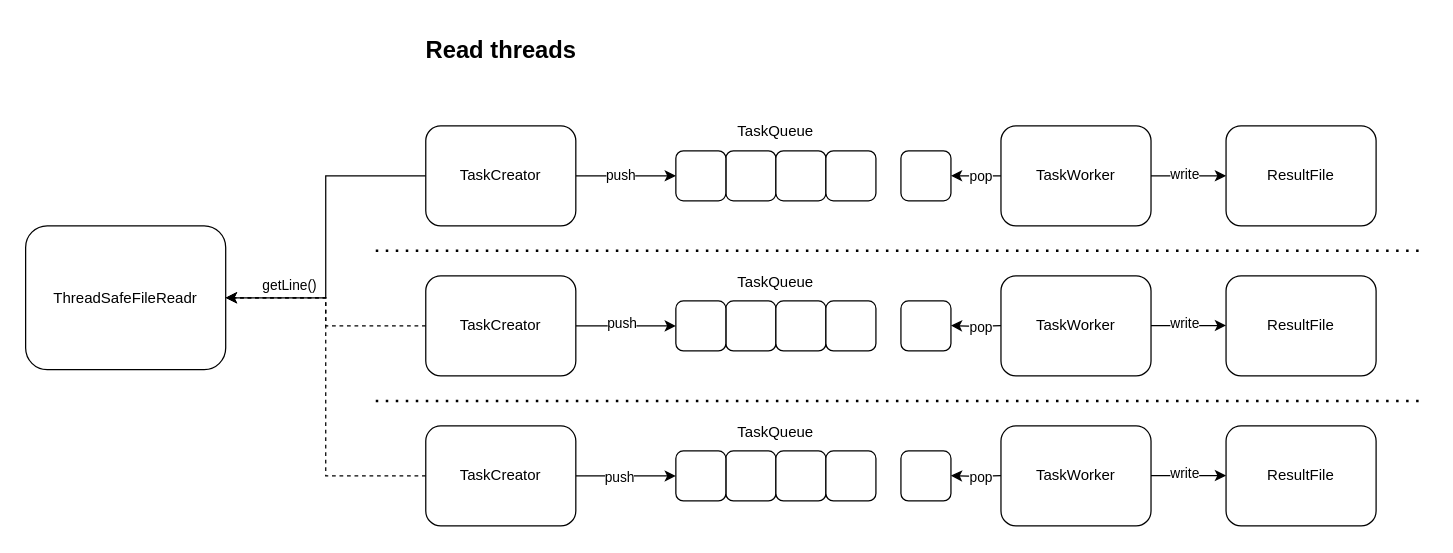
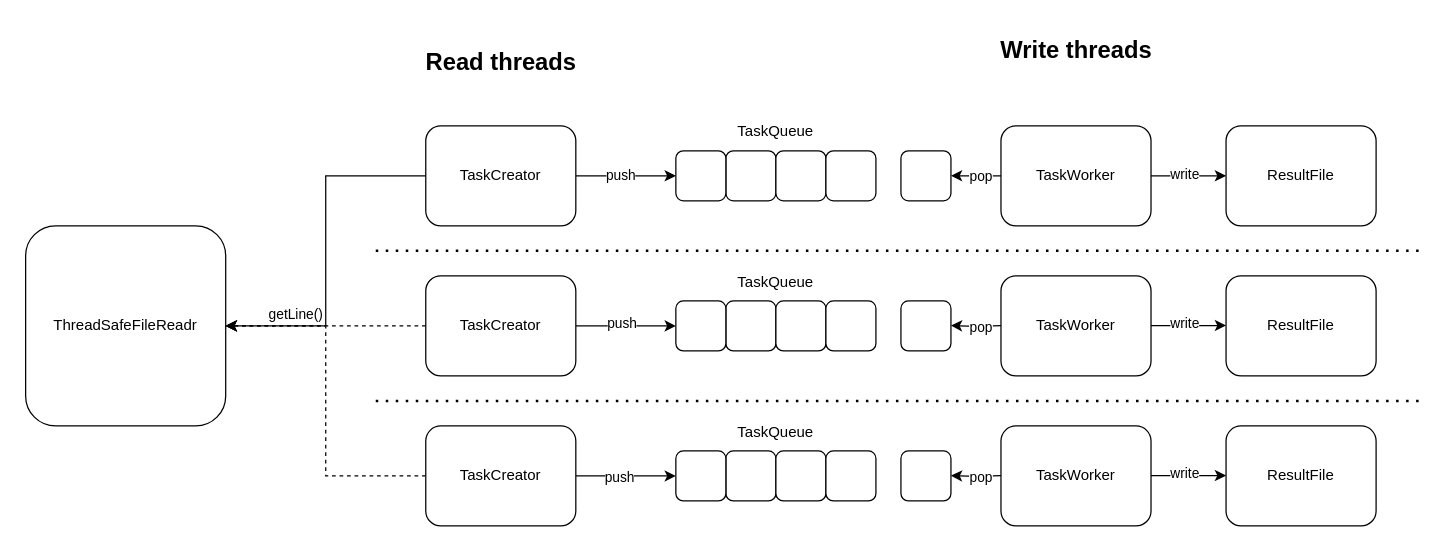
- <mxCell id="52" value="Read threads" style="text;html=1;align=center;verticalAlign=middle;resizable=0;points=[];autosize=1;strokeColor=none;fillColor=none;fontSize=19;fontStyle=1" parent="1" vertex="1"><mxGeometry x="330" y="20" width="140" height="40" as="geometry" /></mxCell>
+ <mxCell id="52" value="Read threads" style="text;html=1;align=center;verticalAlign=middle;resizable=0;points=[];autosize=1;strokeColor=none;fillColor=none;fontSize=19;fontStyle=1" parent="1" vertex="1"><mxGeometry x="330" y="30" width="140" height="40" as="geometry" /></mxCell>
+ <mxCell id="53" value="Write threads" style="text;html=1;align=center;verticalAlign=middle;resizable=0;points=[];autosize=1;strokeColor=none;fillColor=none;fontSize=19;fontStyle=1" parent="1" vertex="1"><mxGeometry x="790" y="20" width="140" height="40" as="geometry" /></mxCell>
- <mxCell id="17" value="ThreadSafeFileReadr" style="rounded=1;whiteSpace=wrap;html=1;" parent="1" vertex="1"><mxGeometry x="20" y="180" width="160" height="115" as="geometry" /></mxCell>
+ <mxCell id="17" value="ThreadSafeFileReadr" style="rounded=1;whiteSpace=wrap;html=1;" parent="1" vertex="1"><mxGeometry x="20" y="180" width="160" height="160" as="geometry" /></mxCell>
